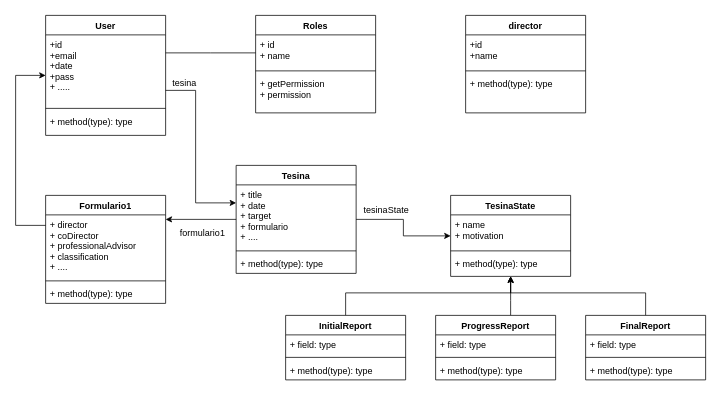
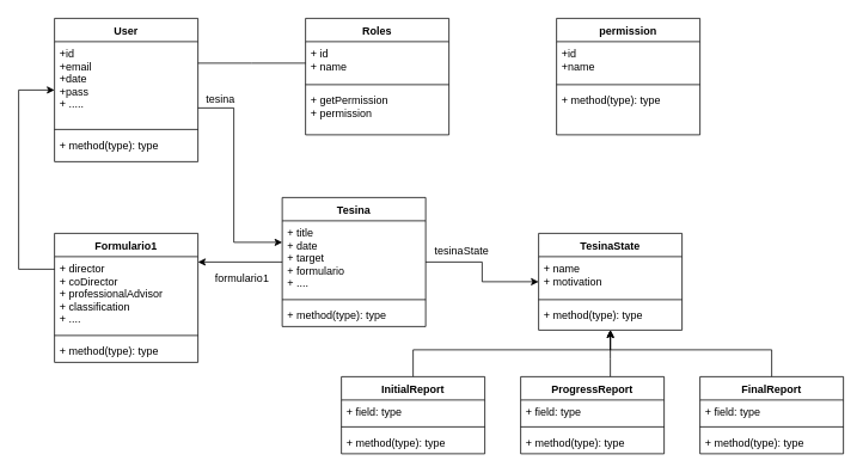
- <mxCell id="12" value="director" style="swimlane;fontStyle=1;align=center;verticalAlign=top;childLayout=stackLayout;horizontal=1;startSize=26;horizontalStack=0;resizeParent=1;resizeParentMax=0;resizeLast=0;collapsible=1;marginBottom=0;" vertex="1" parent="1"><mxGeometry x="620" y="20" width="160" height="130" as="geometry" /></mxCell>
+ <mxCell id="12" value="permission" style="swimlane;fontStyle=1;align=center;verticalAlign=top;childLayout=stackLayout;horizontal=1;startSize=26;horizontalStack=0;resizeParent=1;resizeParentMax=0;resizeLast=0;collapsible=1;marginBottom=0;" vertex="1" parent="1"><mxGeometry x="620" y="20" width="160" height="130" as="geometry" /></mxCell>
